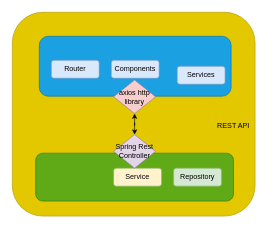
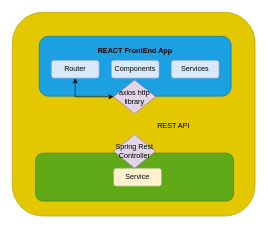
+ <mxCell id="10" value="&lt;b&gt;REACT FrontEnd App&lt;/b&gt;" style="text;html=1;align=center;verticalAlign=middle;whiteSpace=wrap;rounded=0;" vertex="1" parent="1"><mxGeometry x="140" y="70" width="170" height="30" as="geometry" /></mxCell>
- <mxCell id="7" value="Services" style="rounded=1;whiteSpace=wrap;html=1;fillColor=#dae8fc;strokeColor=#6c8ebf;" vertex="1" parent="1"><mxGeometry x="295" y="110" width="80" height="30" as="geometry" /></mxCell>
+ <mxCell id="7" value="Services" style="rounded=1;whiteSpace=wrap;html=1;fillColor=#dae8fc;strokeColor=#6c8ebf;" vertex="1" parent="1"><mxGeometry x="285" y="100" width="80" height="30" as="geometry" /></mxCell>
- <mxCell id="9" value="axios http library" style="rhombus;whiteSpace=wrap;html=1;fillColor=#f8cecc;strokeColor=#9673a6;" vertex="1" parent="1"><mxGeometry x="189" y="133" width="70" height="56" as="geometry" /></mxCell>
+ <mxCell id="9" value="axios http library" style="rhombus;whiteSpace=wrap;html=1;fillColor=#e1d5e7;strokeColor=#9673a6;" vertex="1" parent="1"><mxGeometry x="189" y="133" width="70" height="56" as="geometry" /></mxCell>
- <mxCell id="8" style="edgeStyle=orthogonalEdgeStyle;rounded=0;orthogonalLoop=1;jettySize=auto;html=1;entryX=0.5;entryY=0;entryDx=0;entryDy=0;startArrow=classic;startFill=1;" edge="1" parent="1" source="9" target="13"><mxGeometry relative="1" as="geometry" /></mxCell>
+ <mxCell id="8" style="edgeStyle=orthogonalEdgeStyle;rounded=0;orthogonalLoop=1;jettySize=auto;html=1;startArrow=classic;startFill=1;" edge="1" parent="1" source="9" target="5"><mxGeometry relative="1" as="geometry" /></mxCell>
- <mxCell id="14" value="REST API" style="text;html=1;align=center;verticalAlign=middle;whiteSpace=wrap;rounded=0;" vertex="1" parent="1"><mxGeometry x="359" y="194" width="60" height="30" as="geometry" /></mxCell>
+ <mxCell id="14" value="REST API" style="text;html=1;align=center;verticalAlign=middle;whiteSpace=wrap;rounded=0;" vertex="1" parent="1"><mxGeometry x="259" y="194" width="60" height="30" as="geometry" /></mxCell>
- <mxCell id="12" value="Repository" style="rounded=1;whiteSpace=wrap;html=1;fillColor=#d5e8d4;strokeColor=#82b366;" vertex="1" parent="1"><mxGeometry x="289" y="280" width="80" height="30" as="geometry" /></mxCell>
